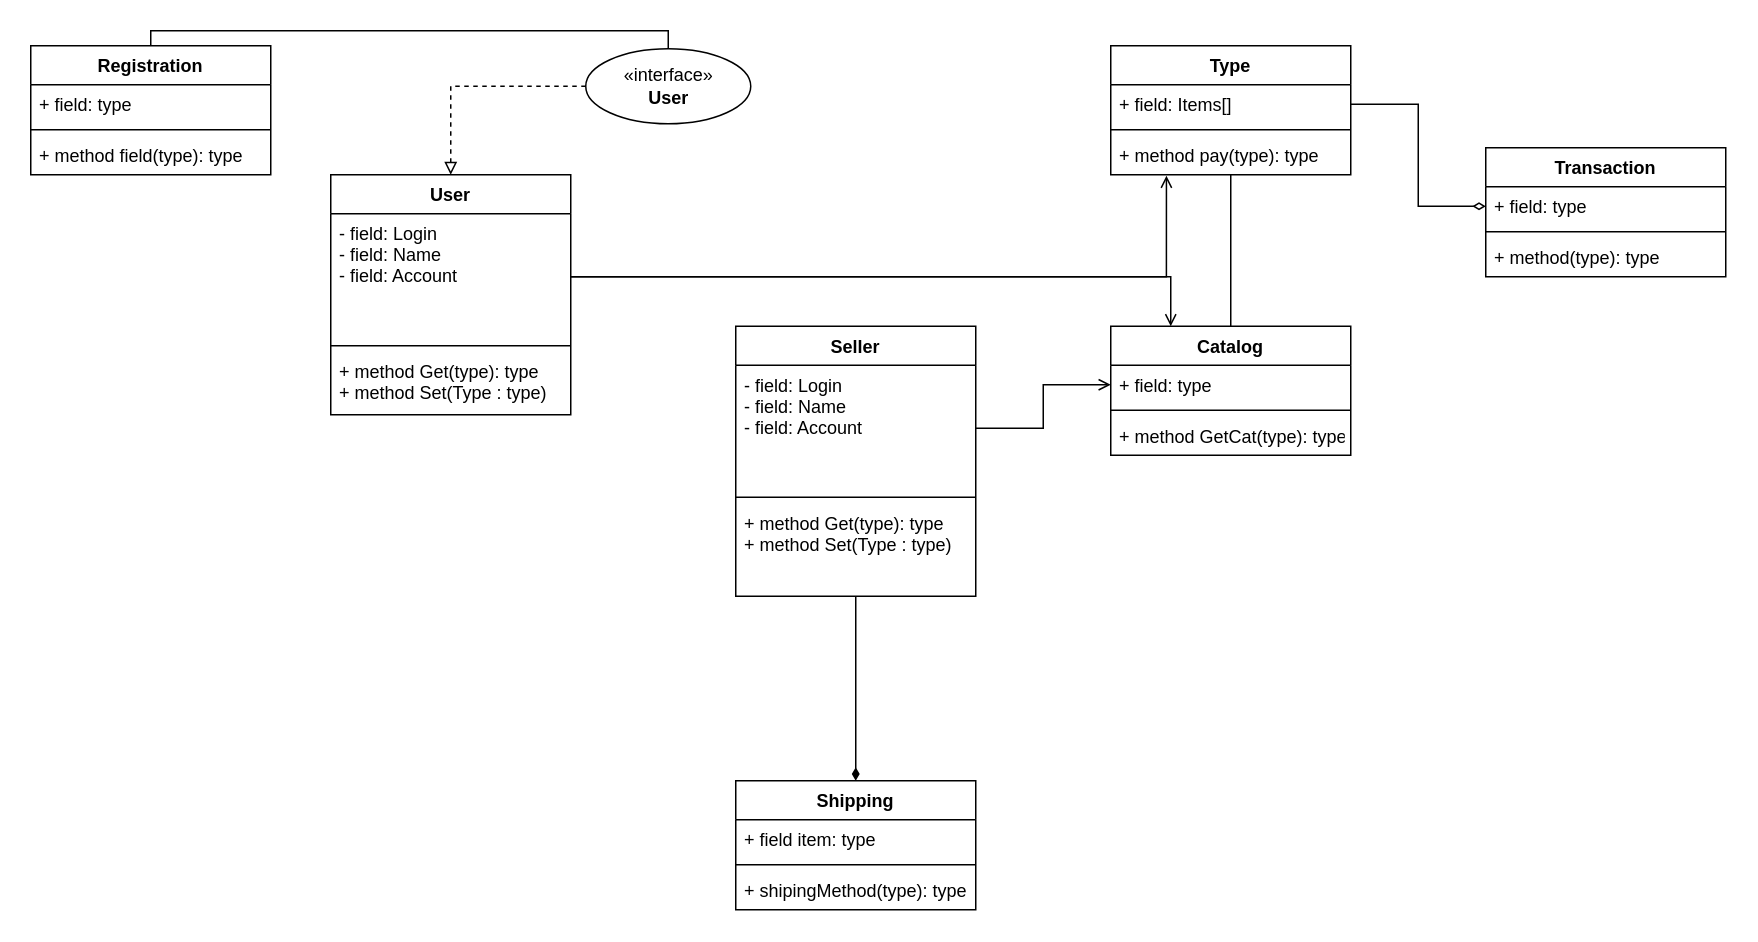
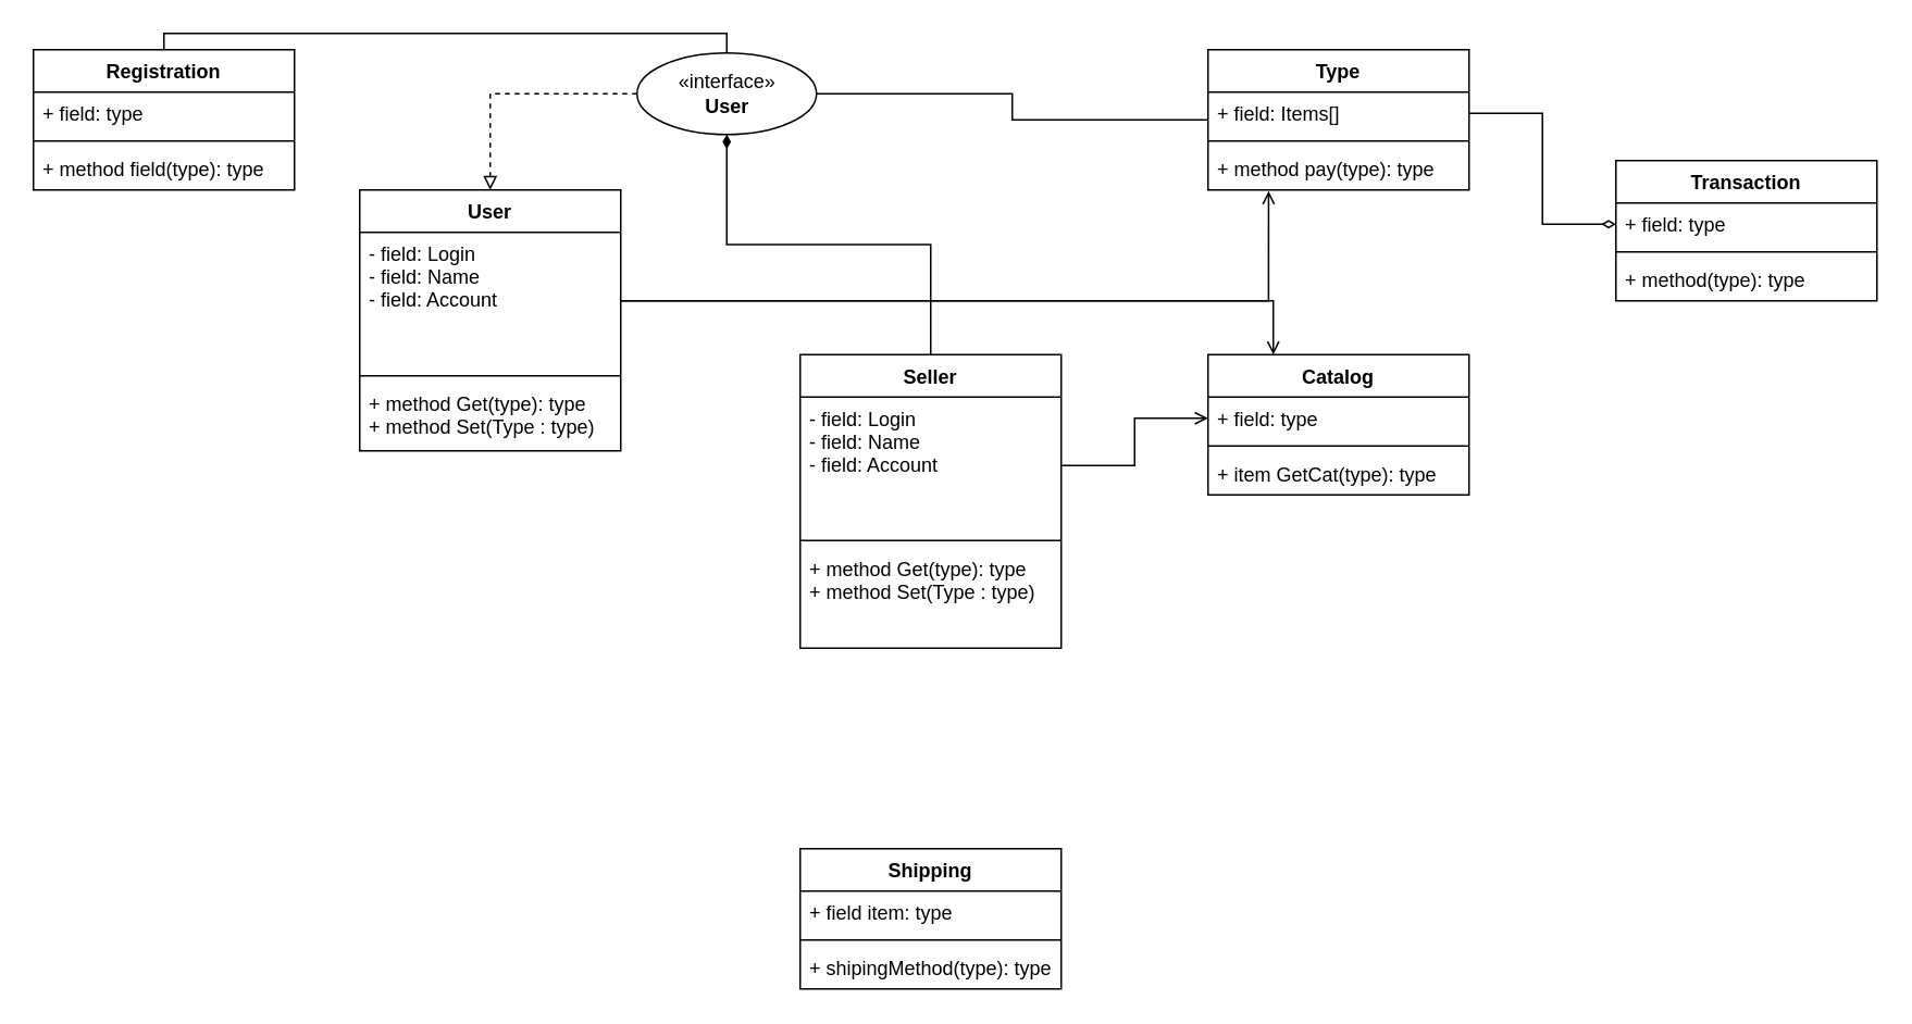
- <mxCell id="2" style="edgeStyle=orthogonalEdgeStyle;rounded=0;comic=0;orthogonalLoop=1;jettySize=auto;html=1;startSize=6;endArrow=none;endFill=0;strokeColor=#000000;strokeWidth=1;" edge="1" parent="1" source="3" target="7"><mxGeometry relative="1" as="geometry" /></mxCell>
+ <mxCell id="2" style="edgeStyle=orthogonalEdgeStyle;rounded=0;comic=0;orthogonalLoop=1;jettySize=auto;html=1;startSize=6;endArrow=none;endFill=0;strokeColor=#000000;strokeWidth=1;" edge="1" parent="1" source="3" target="25"><mxGeometry relative="1" as="geometry" /></mxCell>
- <mxCell id="10" value="+ method GetCat(type): type" style="text;strokeColor=none;fillColor=none;align=left;verticalAlign=top;spacingLeft=4;spacingRight=4;overflow=hidden;rotatable=0;points=[[0,0.5],[1,0.5]];portConstraint=eastwest;" vertex="1" parent="7"><mxGeometry y="60" width="160" height="26" as="geometry" /></mxCell>
+ <mxCell id="10" value="+ item GetCat(type): type" style="text;strokeColor=none;fillColor=none;align=left;verticalAlign=top;spacingLeft=4;spacingRight=4;overflow=hidden;rotatable=0;points=[[0,0.5],[1,0.5]];portConstraint=eastwest;" vertex="1" parent="7"><mxGeometry y="60" width="160" height="26" as="geometry" /></mxCell>
- <mxCell id="15" style="edgeStyle=orthogonalEdgeStyle;rounded=0;comic=0;orthogonalLoop=1;jettySize=auto;html=1;startSize=6;endArrow=diamondThin;endFill=1;strokeColor=#000000;strokeWidth=1;" edge="1" parent="1" source="16" target="35"><mxGeometry relative="1" as="geometry" /></mxCell>
+ <mxCell id="15" style="edgeStyle=orthogonalEdgeStyle;rounded=0;comic=0;orthogonalLoop=1;jettySize=auto;html=1;startSize=6;endArrow=diamondThin;endFill=1;strokeColor=#000000;strokeWidth=1;" edge="1" parent="1" source="16" target="25"><mxGeometry relative="1" as="geometry" /></mxCell>
